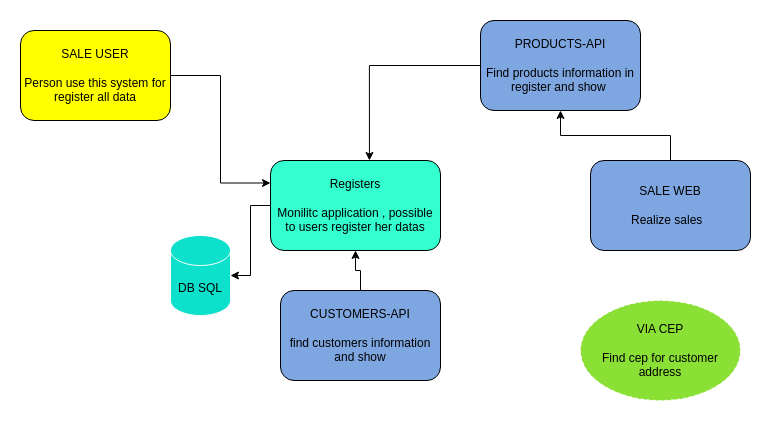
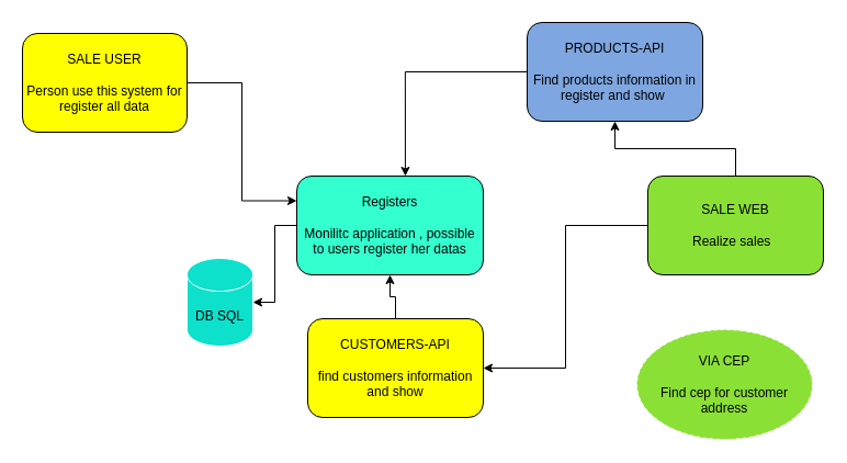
- <mxCell id="10" value="SALE WEB&lt;br&gt;&lt;br&gt;Realize sales&amp;nbsp;&amp;nbsp;" style="rounded=1;whiteSpace=wrap;html=1;fillColor=#7EA6E0;" vertex="1" parent="1"><mxGeometry x="590" y="160" width="160" height="90" as="geometry" /></mxCell>
+ <mxCell id="10" value="SALE WEB&lt;br&gt;&lt;br&gt;Realize sales&amp;nbsp;&amp;nbsp;" style="rounded=1;whiteSpace=wrap;html=1;fillColor=#8be036;" vertex="1" parent="1"><mxGeometry x="590" y="160" width="160" height="90" as="geometry" /></mxCell>
+ <mxCell id="9" style="edgeStyle=orthogonalEdgeStyle;rounded=0;orthogonalLoop=1;jettySize=auto;html=1;entryX=1;entryY=0.5;entryDx=0;entryDy=0;" edge="1" parent="1" source="10" target="14"><mxGeometry relative="1" as="geometry" /></mxCell>
- <mxCell id="14" value="CUSTOMERS-API&lt;br&gt;&lt;br&gt;find customers information and show" style="rounded=1;whiteSpace=wrap;html=1;fillColor=#7EA6E0;" vertex="1" parent="1"><mxGeometry x="280" y="290" width="160" height="90" as="geometry" /></mxCell>
+ <mxCell id="14" value="CUSTOMERS-API&lt;br&gt;&lt;br&gt;find customers information and show" style="rounded=1;whiteSpace=wrap;html=1;fillColor=#ffff00;" vertex="1" parent="1"><mxGeometry x="280" y="290" width="160" height="90" as="geometry" /></mxCell>
